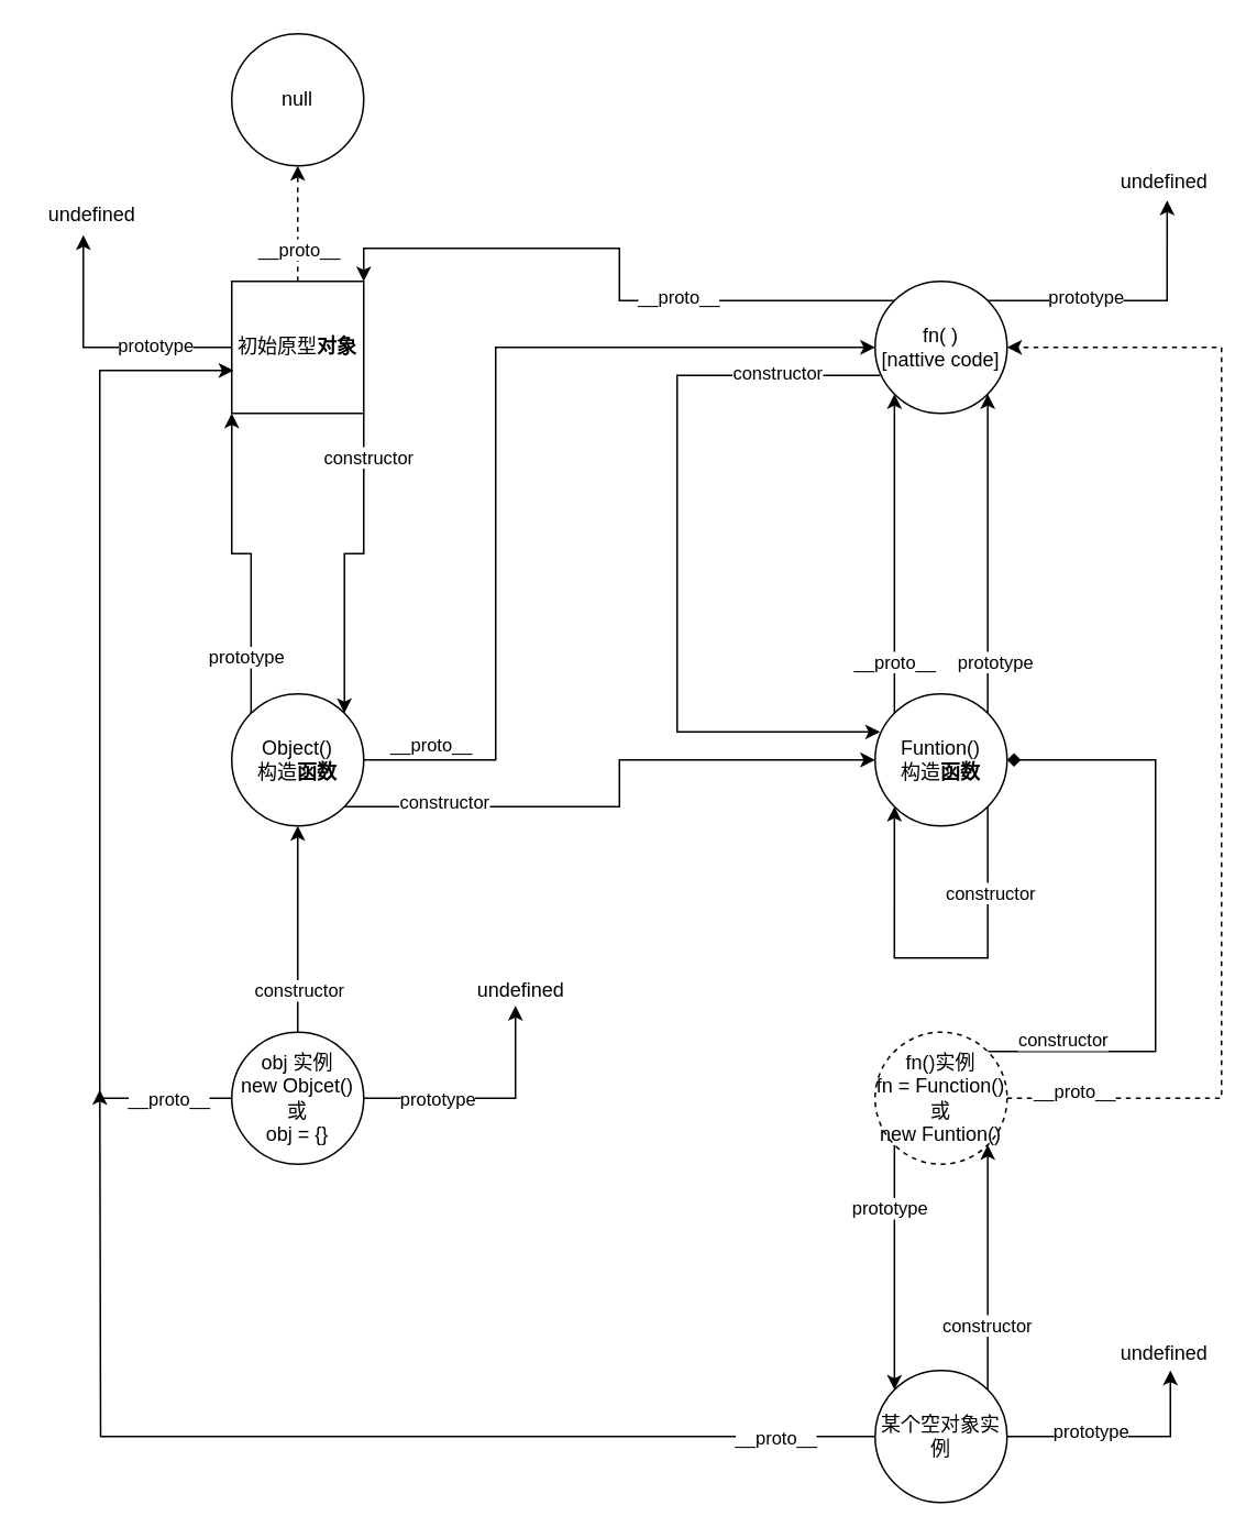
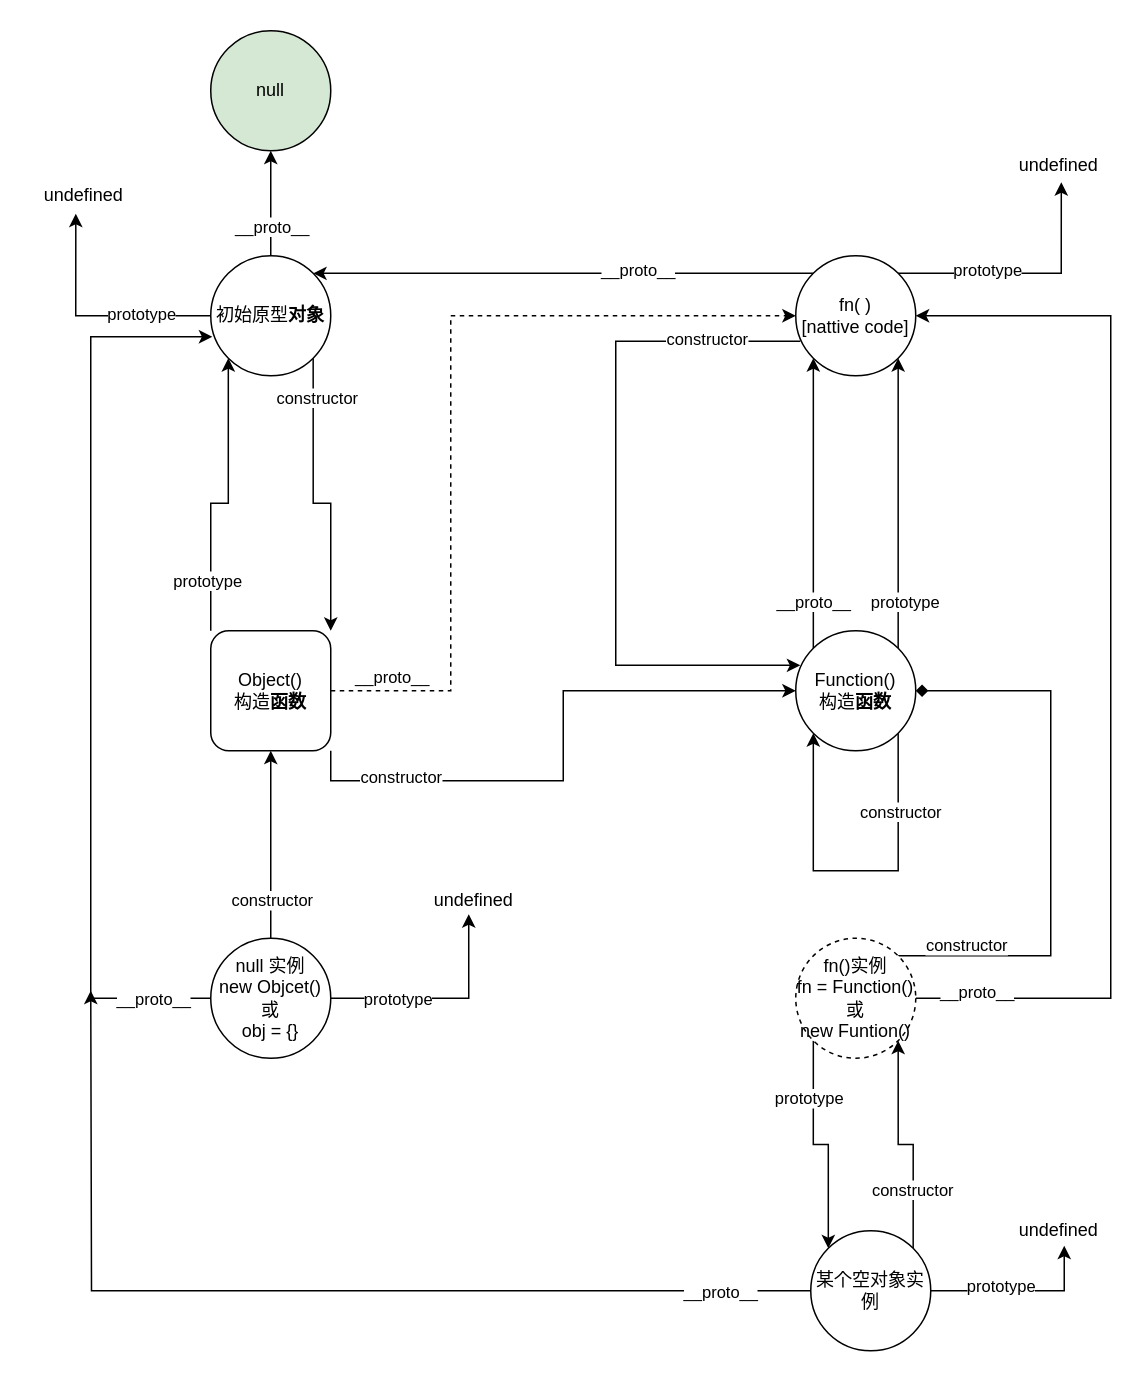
- <mxCell id="23" value="null" style="ellipse;whiteSpace=wrap;html=1;aspect=fixed;" parent="1" vertex="1"><mxGeometry x="140" y="20" width="80" height="80" as="geometry" /></mxCell>
+ <mxCell id="23" value="null" style="ellipse;whiteSpace=wrap;html=1;aspect=fixed;fillColor=#d5e8d4;" parent="1" vertex="1"><mxGeometry x="140" y="20" width="80" height="80" as="geometry" /></mxCell>
- <mxCell id="2" style="edgeStyle=orthogonalEdgeStyle;rounded=0;orthogonalLoop=1;jettySize=auto;html=1;exitX=0.5;exitY=0;exitDx=0;exitDy=0;entryX=0.5;entryY=1;entryDx=0;entryDy=0;dashed=1;" parent="1" source="8" target="23" edge="1"><mxGeometry relative="1" as="geometry" /></mxCell>
+ <mxCell id="2" style="edgeStyle=orthogonalEdgeStyle;rounded=0;orthogonalLoop=1;jettySize=auto;html=1;exitX=0.5;exitY=0;exitDx=0;exitDy=0;entryX=0.5;entryY=1;entryDx=0;entryDy=0;" parent="1" source="8" target="23" edge="1"><mxGeometry relative="1" as="geometry" /></mxCell>
- <mxCell id="8" value="初始原型&lt;b&gt;对象&lt;/b&gt;" style="whiteSpace=wrap;html=1;aspect=fixed;rounded=0;" parent="1" vertex="1"><mxGeometry x="140" y="170" width="80" height="80" as="geometry" /></mxCell>
+ <mxCell id="8" value="初始原型&lt;b&gt;对象&lt;/b&gt;" style="ellipse;whiteSpace=wrap;html=1;aspect=fixed;" parent="1" vertex="1"><mxGeometry x="140" y="170" width="80" height="80" as="geometry" /></mxCell>
- <mxCell id="13" style="edgeStyle=orthogonalEdgeStyle;rounded=0;orthogonalLoop=1;jettySize=auto;html=1;exitX=1;exitY=0.5;exitDx=0;exitDy=0;entryX=0;entryY=0.5;entryDx=0;entryDy=0;" edge="1" parent="1" source="15" target="30"><mxGeometry relative="1" as="geometry"><Array as="points"><mxPoint x="300" y="460" /><mxPoint x="300" y="210" /></Array></mxGeometry></mxCell>
+ <mxCell id="13" style="edgeStyle=orthogonalEdgeStyle;rounded=0;orthogonalLoop=1;jettySize=auto;html=1;exitX=1;exitY=0.5;exitDx=0;exitDy=0;entryX=0;entryY=0.5;entryDx=0;entryDy=0;dashed=1;" edge="1" parent="1" source="15" target="30"><mxGeometry relative="1" as="geometry"><Array as="points"><mxPoint x="300" y="460" /><mxPoint x="300" y="210" /></Array></mxGeometry></mxCell>
- <mxCell id="43" style="edgeStyle=orthogonalEdgeStyle;rounded=0;orthogonalLoop=1;jettySize=auto;html=1;exitX=1;exitY=0.5;exitDx=0;exitDy=0;entryX=1;entryY=0.5;entryDx=0;entryDy=0;dashed=1;" edge="1" parent="1" source="47" target="30"><mxGeometry relative="1" as="geometry"><Array as="points"><mxPoint x="740" y="665" /><mxPoint x="740" y="210" /></Array></mxGeometry></mxCell>
+ <mxCell id="43" style="edgeStyle=orthogonalEdgeStyle;rounded=0;orthogonalLoop=1;jettySize=auto;html=1;exitX=1;exitY=0.5;exitDx=0;exitDy=0;entryX=1;entryY=0.5;entryDx=0;entryDy=0;" edge="1" parent="1" source="47" target="30"><mxGeometry relative="1" as="geometry"><Array as="points"><mxPoint x="740" y="665" /><mxPoint x="740" y="210" /></Array></mxGeometry></mxCell>
- <mxCell id="15" value="Object()&lt;br&gt;构造&lt;b&gt;函数&lt;/b&gt;" style="ellipse;whiteSpace=wrap;html=1;aspect=fixed;" parent="1" vertex="1"><mxGeometry x="140" y="420" width="80" height="80" as="geometry" /></mxCell>
+ <mxCell id="15" value="Object()&lt;br&gt;构造&lt;b&gt;函数&lt;/b&gt;" style="whiteSpace=wrap;html=1;aspect=fixed;rounded=1;" parent="1" vertex="1"><mxGeometry x="140" y="420" width="80" height="80" as="geometry" /></mxCell>
- <mxCell id="22" value="Funtion()&lt;br&gt;构造&lt;b&gt;函数&lt;/b&gt;" style="ellipse;whiteSpace=wrap;html=1;aspect=fixed;" parent="1" vertex="1"><mxGeometry x="530" y="420" width="80" height="80" as="geometry" /></mxCell>
+ <mxCell id="22" value="Function()&lt;br&gt;构造&lt;b&gt;函数&lt;/b&gt;" style="ellipse;whiteSpace=wrap;html=1;aspect=fixed;" parent="1" vertex="1"><mxGeometry x="530" y="420" width="80" height="80" as="geometry" /></mxCell>
- <mxCell id="39" value="obj 实例&lt;br&gt;new Objcet()&lt;br&gt;或&lt;br&gt;obj = {}" style="ellipse;whiteSpace=wrap;html=1;aspect=fixed;" vertex="1" parent="1"><mxGeometry x="140" y="625" width="80" height="80" as="geometry" /></mxCell>
+ <mxCell id="39" value="null 实例&lt;br&gt;new Objcet()&lt;br&gt;或&lt;br&gt;obj = {}" style="ellipse;whiteSpace=wrap;html=1;aspect=fixed;" vertex="1" parent="1"><mxGeometry x="140" y="625" width="80" height="80" as="geometry" /></mxCell>
- <mxCell id="54" value="某个空对象实例" style="ellipse;whiteSpace=wrap;html=1;aspect=fixed;" vertex="1" parent="1"><mxGeometry x="530" y="830" width="80" height="80" as="geometry" /></mxCell>
+ <mxCell id="54" value="某个空对象实例" style="ellipse;whiteSpace=wrap;html=1;aspect=fixed;" vertex="1" parent="1"><mxGeometry x="540" y="820" width="80" height="80" as="geometry" /></mxCell>
